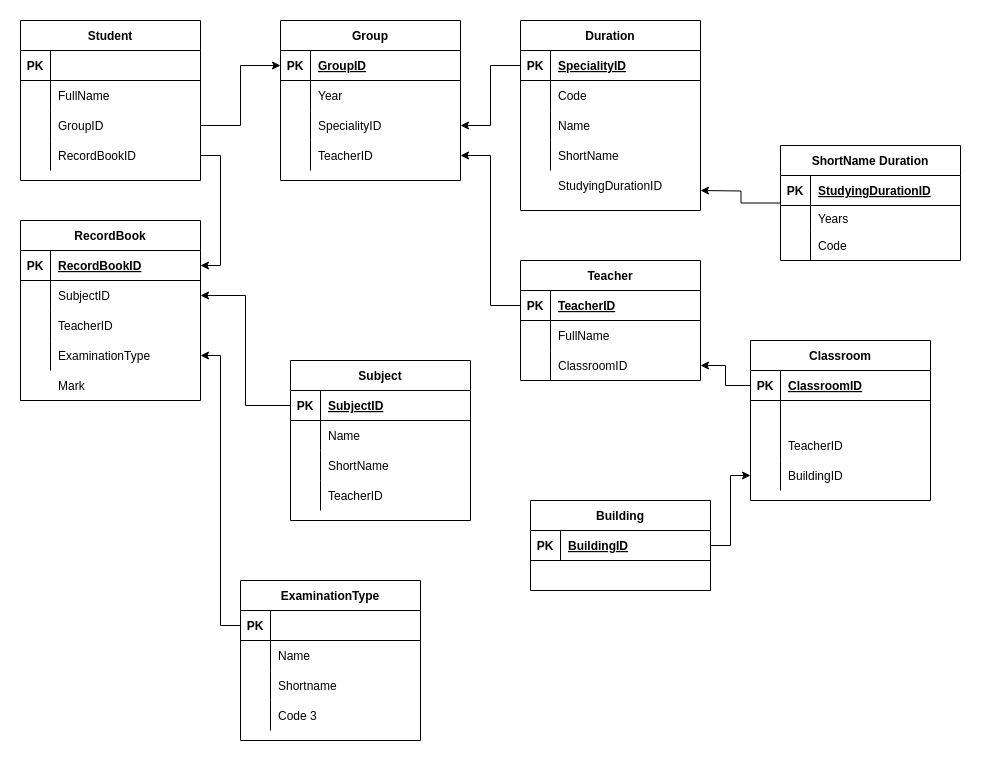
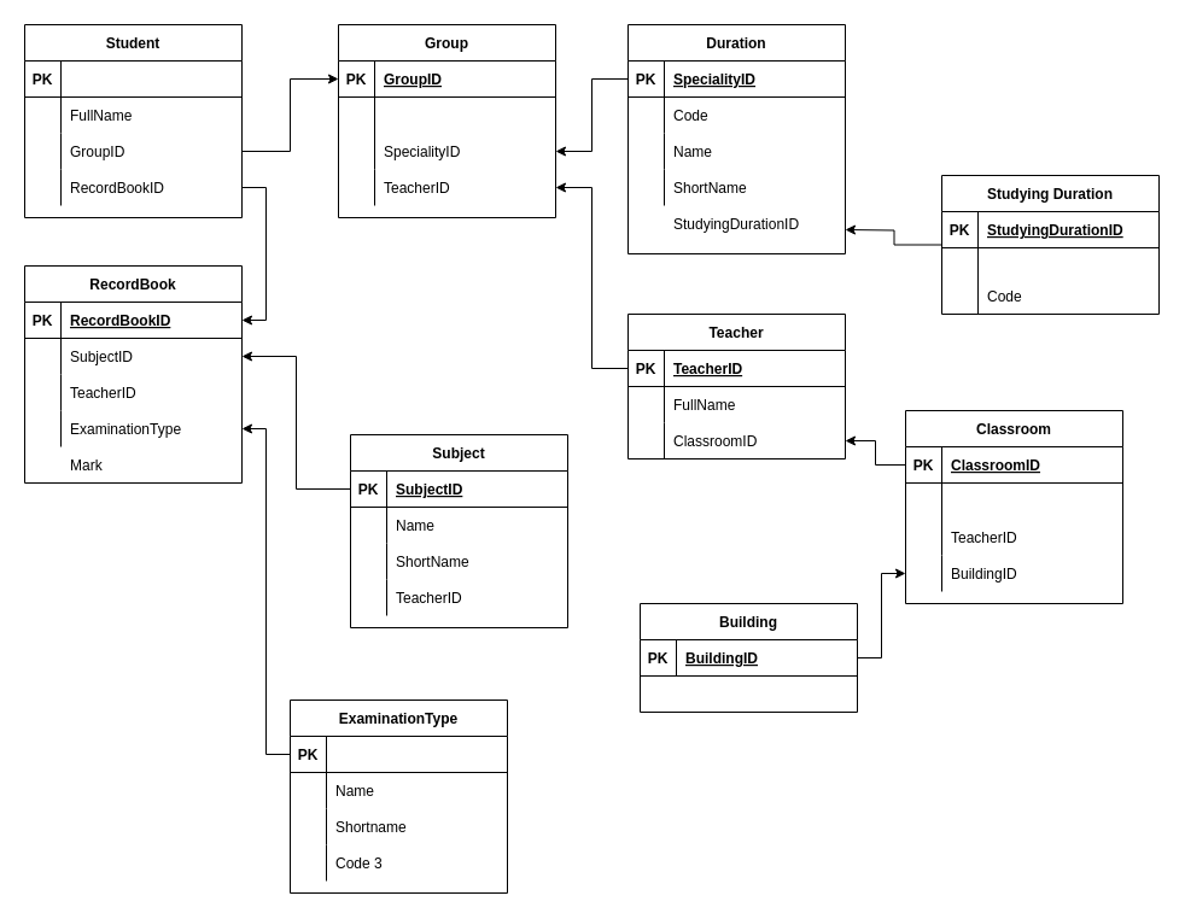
- <mxCell id="8" value="Year" style="shape=partialRectangle;connectable=0;fillColor=none;top=0;left=0;bottom=0;right=0;align=left;spacingLeft=6;overflow=hidden;" vertex="1" parent="6"><mxGeometry x="30" width="150" height="30" as="geometry" /></mxCell>
- <mxCell id="118" value="ShortName Duration" style="shape=table;startSize=30;container=1;collapsible=1;childLayout=tableLayout;fixedRows=1;rowLines=0;fontStyle=1;align=center;resizeLast=1;" vertex="1" parent="1"><mxGeometry x="780" y="145" width="180" height="115" as="geometry" /></mxCell>
+ <mxCell id="118" value="Studying Duration" style="shape=table;startSize=30;container=1;collapsible=1;childLayout=tableLayout;fixedRows=1;rowLines=0;fontStyle=1;align=center;resizeLast=1;" vertex="1" parent="1"><mxGeometry x="780" y="145" width="180" height="115" as="geometry" /></mxCell>
- <mxCell id="124" value="Years" style="shape=partialRectangle;connectable=0;fillColor=none;top=0;left=0;bottom=0;right=0;align=left;spacingLeft=6;overflow=hidden;" vertex="1" parent="122"><mxGeometry x="30" width="150" height="25" as="geometry" /></mxCell>
